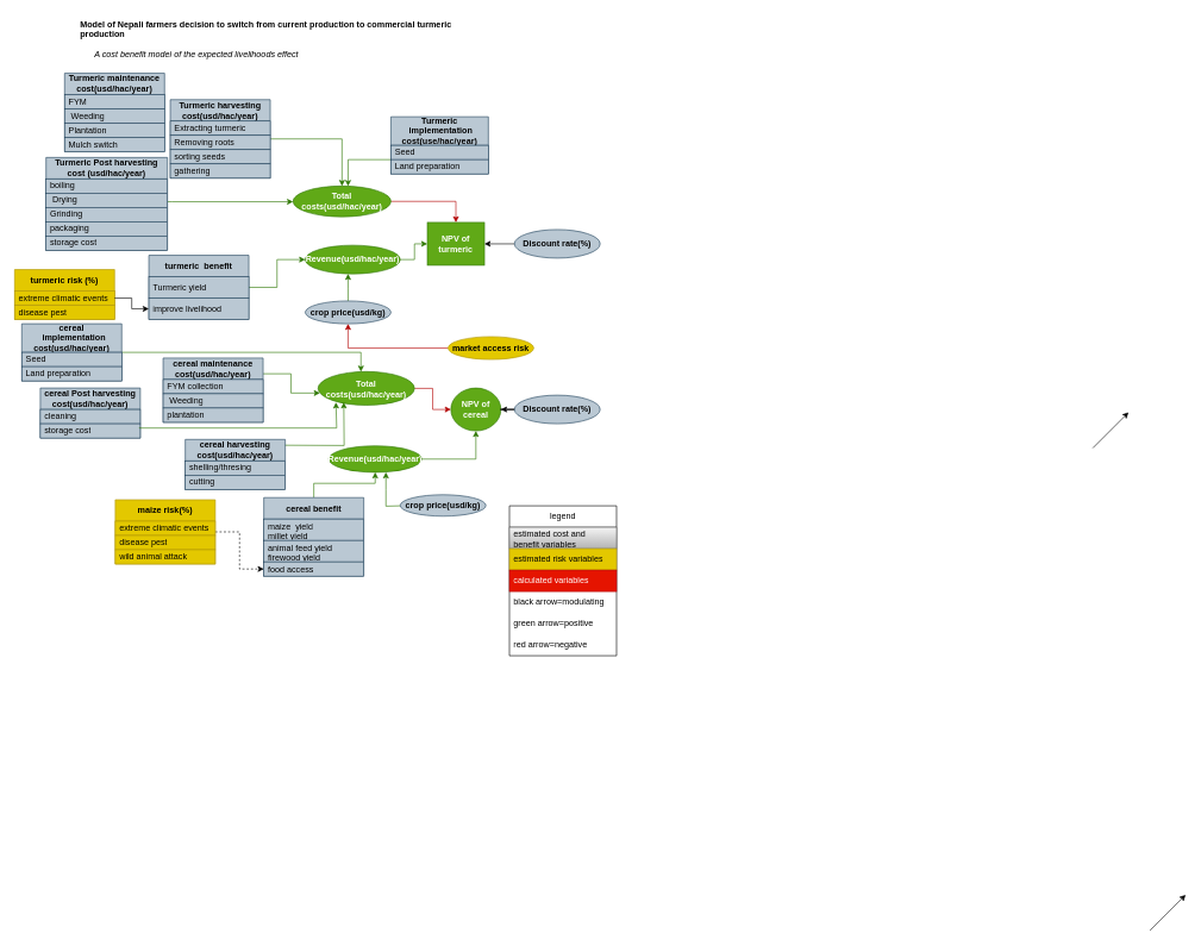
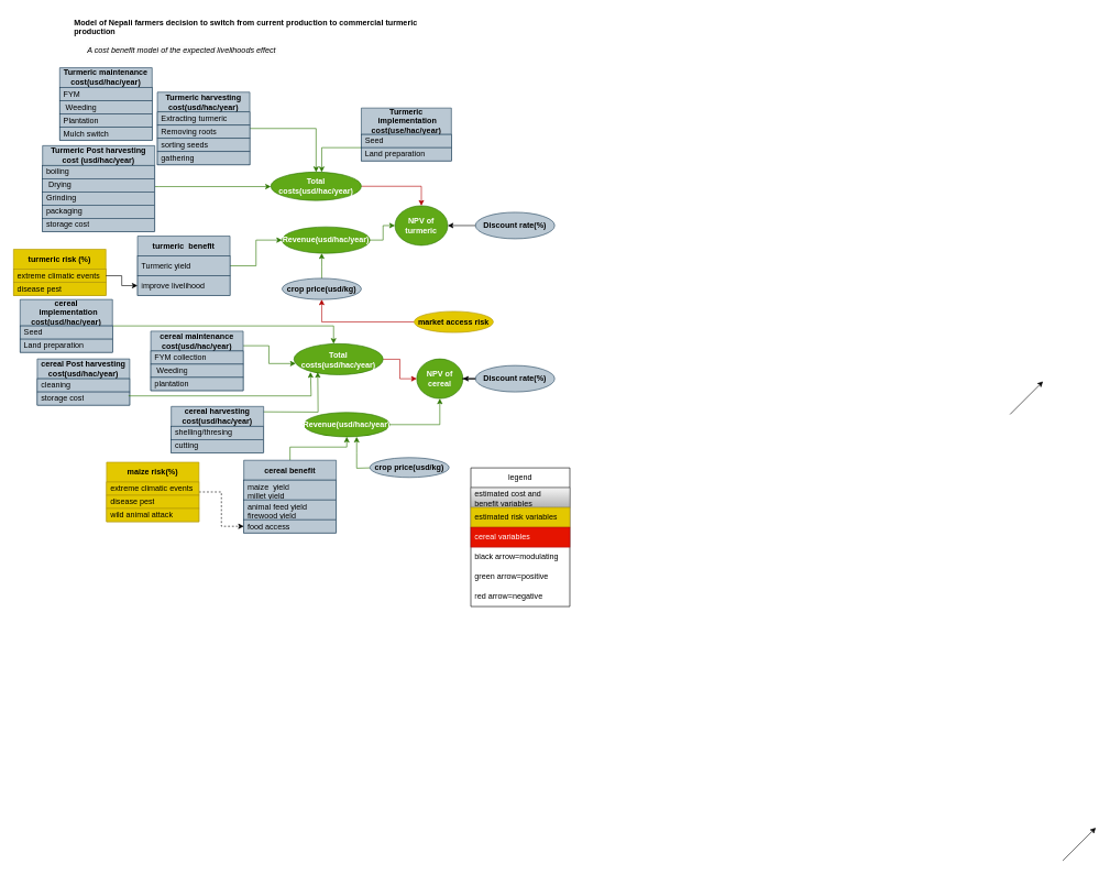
- <mxCell id="4" value="&lt;b&gt;NPV of turmeric&lt;/b&gt;" style="whiteSpace=wrap;html=1;fontSize=12;strokeWidth=1;fillColor=#60a917;fontColor=#ffffff;strokeColor=#2D7600;rounded=0;" parent="1" vertex="1"><mxGeometry x="598" y="311" width="80" height="60" as="geometry" /></mxCell>
+ <mxCell id="4" value="&lt;b&gt;NPV of turmeric&lt;/b&gt;" style="ellipse;whiteSpace=wrap;html=1;fontSize=12;strokeWidth=1;fillColor=#60a917;fontColor=#ffffff;strokeColor=#2D7600;" parent="1" vertex="1"><mxGeometry x="598" y="311" width="80" height="60" as="geometry" /></mxCell>
- <mxCell id="88" value="calculated variables" style="text;strokeColor=#B20000;fillColor=#e51400;align=left;verticalAlign=middle;spacingLeft=4;spacingRight=4;overflow=hidden;points=[[0,0.5],[1,0.5]];portConstraint=eastwest;rotatable=0;whiteSpace=wrap;html=1;fontColor=#ffffff;" parent="85" vertex="1"><mxGeometry y="90" width="150" height="30" as="geometry" /></mxCell>
+ <mxCell id="88" value="cereal variables" style="text;strokeColor=#B20000;fillColor=#e51400;align=left;verticalAlign=middle;spacingLeft=4;spacingRight=4;overflow=hidden;points=[[0,0.5],[1,0.5]];portConstraint=eastwest;rotatable=0;whiteSpace=wrap;html=1;fontColor=#ffffff;" parent="85" vertex="1"><mxGeometry y="90" width="150" height="30" as="geometry" /></mxCell>
